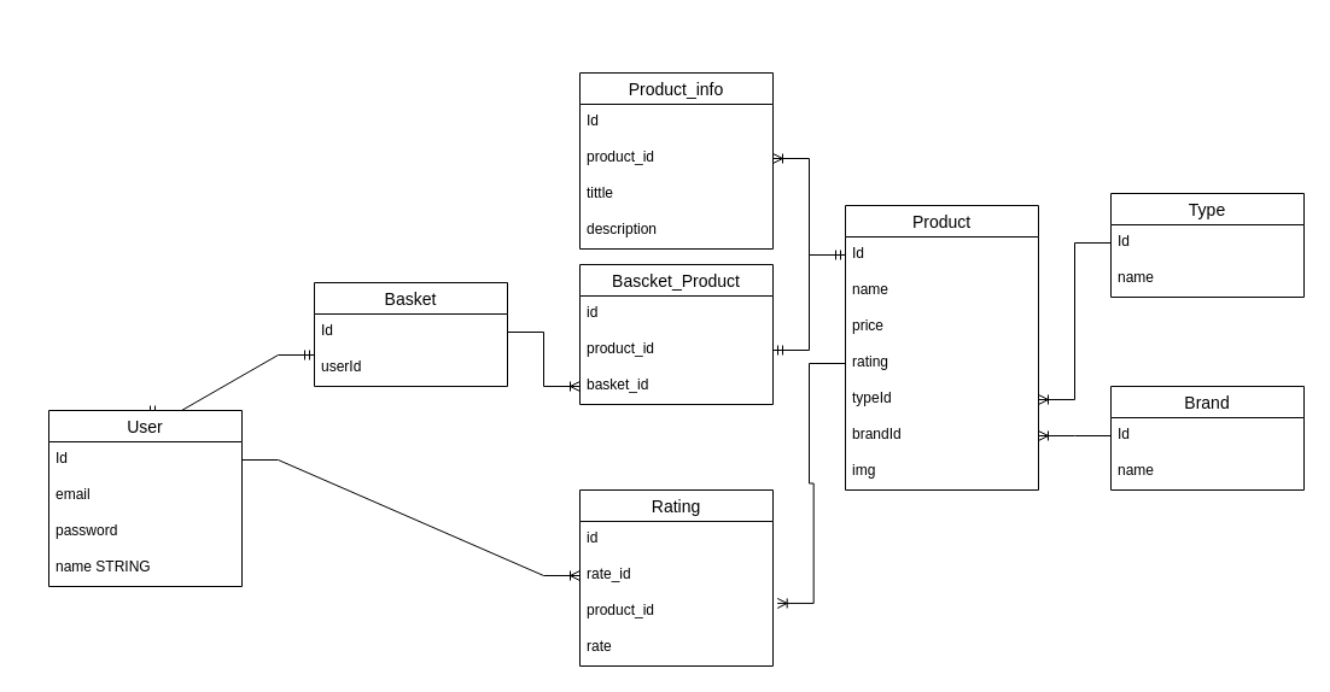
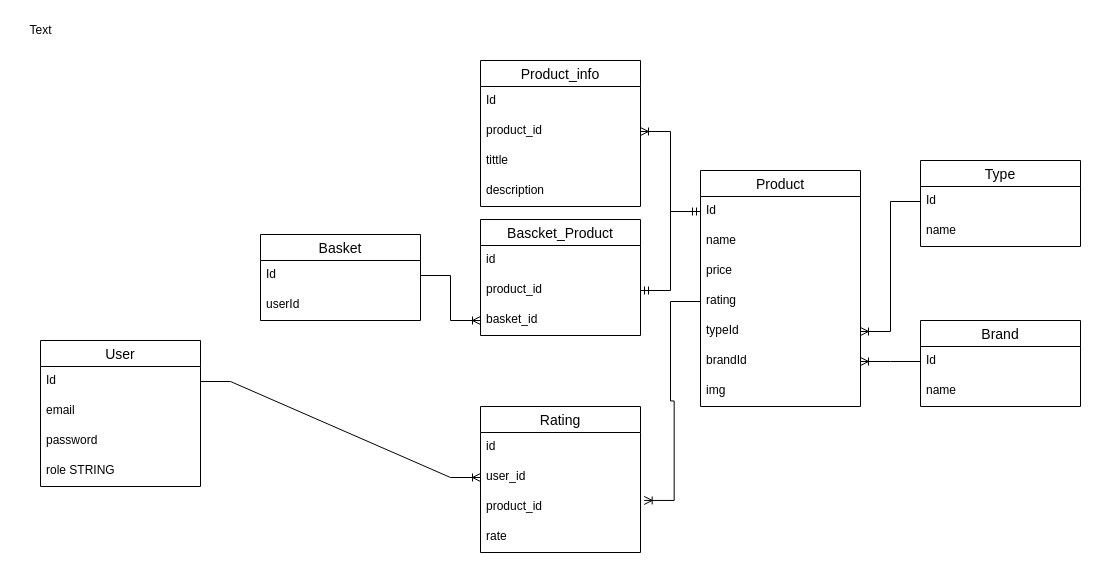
+ <mxCell id="46" value="Text" style="text;html=1;resizable=0;autosize=1;align=center;verticalAlign=middle;points=[];fillColor=none;strokeColor=none;rounded=0;" vertex="1" parent="1"><mxGeometry x="20" y="20" width="40" height="20" as="geometry" /></mxCell>
- <mxCell id="2" value="" style="edgeStyle=entityRelationEdgeStyle;fontSize=12;html=1;endArrow=ERmandOne;startArrow=ERmandOne;rounded=0;exitX=0.5;exitY=0;exitDx=0;exitDy=0;entryX=0;entryY=0.133;entryDx=0;entryDy=0;entryPerimeter=0;" edge="1" parent="1" source="5" target="12"><mxGeometry width="100" height="100" relative="1" as="geometry"><mxPoint x="555" y="540" as="sourcePoint" /><mxPoint x="615" y="580" as="targetPoint" /></mxGeometry></mxCell>
- <mxCell id="9" value="name STRING" style="text;strokeColor=none;fillColor=none;spacingLeft=4;spacingRight=4;overflow=hidden;rotatable=0;points=[[0,0.5],[1,0.5]];portConstraint=eastwest;fontSize=12;" vertex="1" parent="5"><mxGeometry y="116" width="160" height="30" as="geometry" /></mxCell>
+ <mxCell id="9" value="role STRING" style="text;strokeColor=none;fillColor=none;spacingLeft=4;spacingRight=4;overflow=hidden;rotatable=0;points=[[0,0.5],[1,0.5]];portConstraint=eastwest;fontSize=12;" vertex="1" parent="5"><mxGeometry y="116" width="160" height="30" as="geometry" /></mxCell>
- <mxCell id="41" value="rate_id" style="text;strokeColor=none;fillColor=none;spacingLeft=4;spacingRight=4;overflow=hidden;rotatable=0;points=[[0,0.5],[1,0.5]];portConstraint=eastwest;fontSize=12;" vertex="1" parent="39"><mxGeometry y="56" width="160" height="30" as="geometry" /></mxCell>
+ <mxCell id="41" value="user_id" style="text;strokeColor=none;fillColor=none;spacingLeft=4;spacingRight=4;overflow=hidden;rotatable=0;points=[[0,0.5],[1,0.5]];portConstraint=eastwest;fontSize=12;" vertex="1" parent="39"><mxGeometry y="56" width="160" height="30" as="geometry" /></mxCell>
